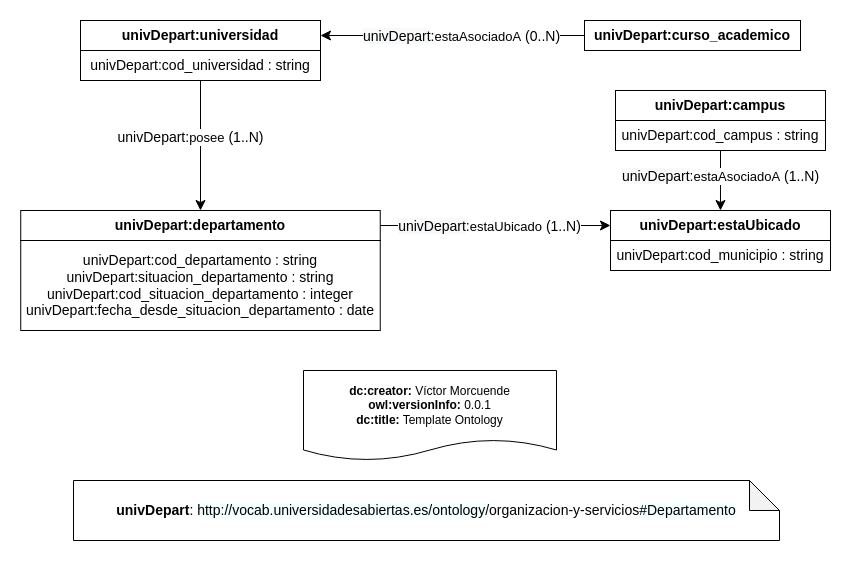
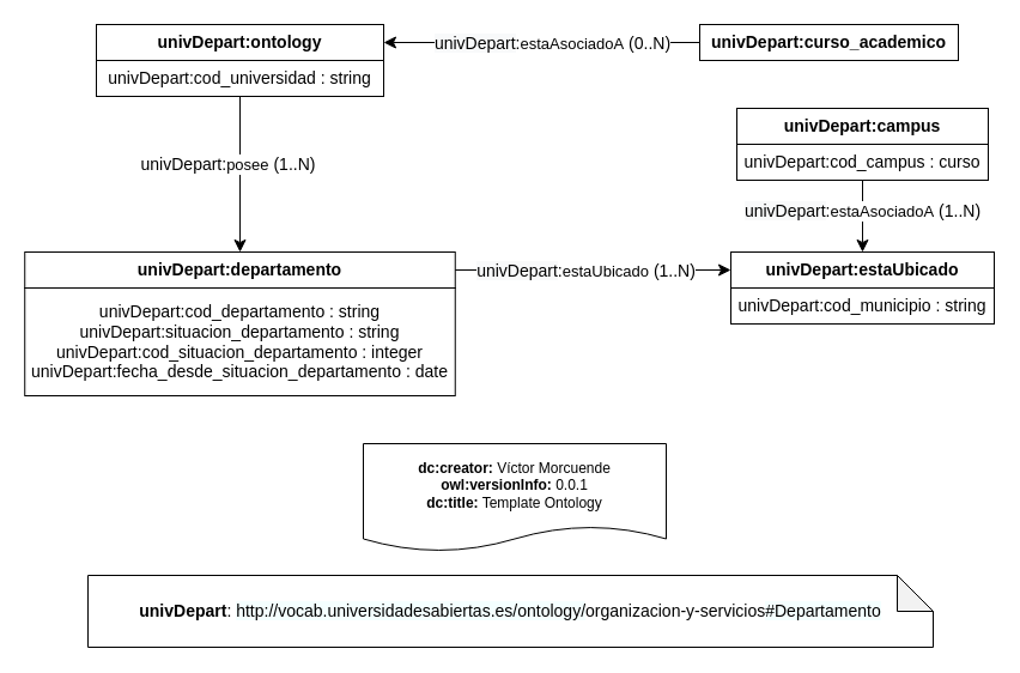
- <mxCell id="5" value="&lt;b&gt;univDepart&lt;/b&gt;&lt;b&gt;:universidad&lt;/b&gt;" style="rounded=0;whiteSpace=wrap;html=1;snapToPoint=1;points=[[0.1,0],[0.2,0],[0.3,0],[0.4,0],[0.5,0],[0.6,0],[0.7,0],[0.8,0],[0.9,0],[0,0.1],[0,0.3],[0,0.5],[0,0.7],[0,0.9],[0.1,1],[0.2,1],[0.3,1],[0.4,1],[0.5,1],[0.6,1],[0.7,1],[0.8,1],[0.9,1],[1,0.1],[1,0.3],[1,0.5],[1,0.7],[1,0.9]];fontFamily=Helvetica;fontSize=14;fillColor=none;" parent="1" vertex="1"><mxGeometry x="80" y="20" width="240" height="30" as="geometry" /></mxCell>
+ <mxCell id="5" value="&lt;b&gt;univDepart&lt;/b&gt;&lt;b&gt;:ontology&lt;/b&gt;" style="rounded=0;whiteSpace=wrap;html=1;snapToPoint=1;points=[[0.1,0],[0.2,0],[0.3,0],[0.4,0],[0.5,0],[0.6,0],[0.7,0],[0.8,0],[0.9,0],[0,0.1],[0,0.3],[0,0.5],[0,0.7],[0,0.9],[0.1,1],[0.2,1],[0.3,1],[0.4,1],[0.5,1],[0.6,1],[0.7,1],[0.8,1],[0.9,1],[1,0.1],[1,0.3],[1,0.5],[1,0.7],[1,0.9]];fontFamily=Helvetica;fontSize=14;fillColor=none;" parent="1" vertex="1"><mxGeometry x="80" y="20" width="240" height="30" as="geometry" /></mxCell>
- <mxCell id="17" value="univDepart:cod_campus : string" style="rounded=0;whiteSpace=wrap;html=1;snapToPoint=1;points=[[0.1,0],[0.2,0],[0.3,0],[0.4,0],[0.5,0],[0.6,0],[0.7,0],[0.8,0],[0.9,0],[0,0.1],[0,0.3],[0,0.5],[0,0.7],[0,0.9],[0.1,1],[0.2,1],[0.3,1],[0.4,1],[0.5,1],[0.6,1],[0.7,1],[0.8,1],[0.9,1],[1,0.1],[1,0.3],[1,0.5],[1,0.7],[1,0.9]];fontFamily=Helvetica;fontSize=14;fillColor=none;" parent="1" vertex="1"><mxGeometry x="615" y="120" width="210" height="30" as="geometry" /></mxCell>
+ <mxCell id="17" value="univDepart:cod_campus : curso" style="rounded=0;whiteSpace=wrap;html=1;snapToPoint=1;points=[[0.1,0],[0.2,0],[0.3,0],[0.4,0],[0.5,0],[0.6,0],[0.7,0],[0.8,0],[0.9,0],[0,0.1],[0,0.3],[0,0.5],[0,0.7],[0,0.9],[0.1,1],[0.2,1],[0.3,1],[0.4,1],[0.5,1],[0.6,1],[0.7,1],[0.8,1],[0.9,1],[1,0.1],[1,0.3],[1,0.5],[1,0.7],[1,0.9]];fontFamily=Helvetica;fontSize=14;fillColor=none;" parent="1" vertex="1"><mxGeometry x="615" y="120" width="210" height="30" as="geometry" /></mxCell>
